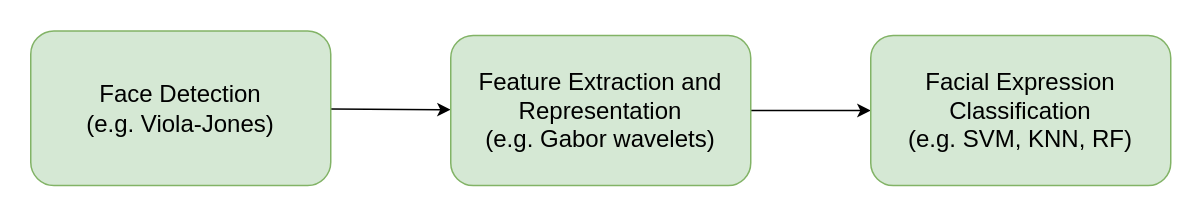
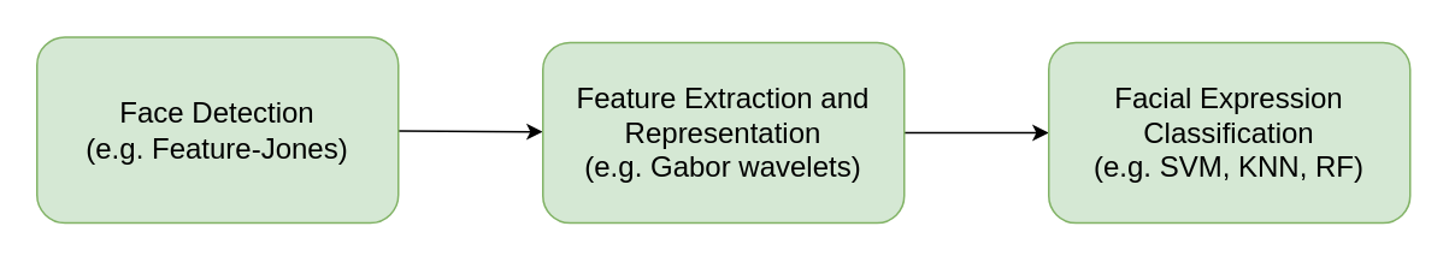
- <mxCell id="3" value="Face Detection&lt;br style=&quot;font-size: 16px;&quot;&gt;(e.g. Viola-Jones)" style="rounded=1;whiteSpace=wrap;html=1;fillColor=#d5e8d4;strokeColor=#82b366;strokeWidth=1;fontSize=16;" vertex="1" parent="1"><mxGeometry x="20" y="20" width="200" height="103" as="geometry" /></mxCell>
+ <mxCell id="3" value="Face Detection&lt;br style=&quot;font-size: 16px;&quot;&gt;(e.g. Feature-Jones)" style="rounded=1;whiteSpace=wrap;html=1;fillColor=#d5e8d4;strokeColor=#82b366;strokeWidth=1;fontSize=16;" vertex="1" parent="1"><mxGeometry x="20" y="20" width="200" height="103" as="geometry" /></mxCell>
